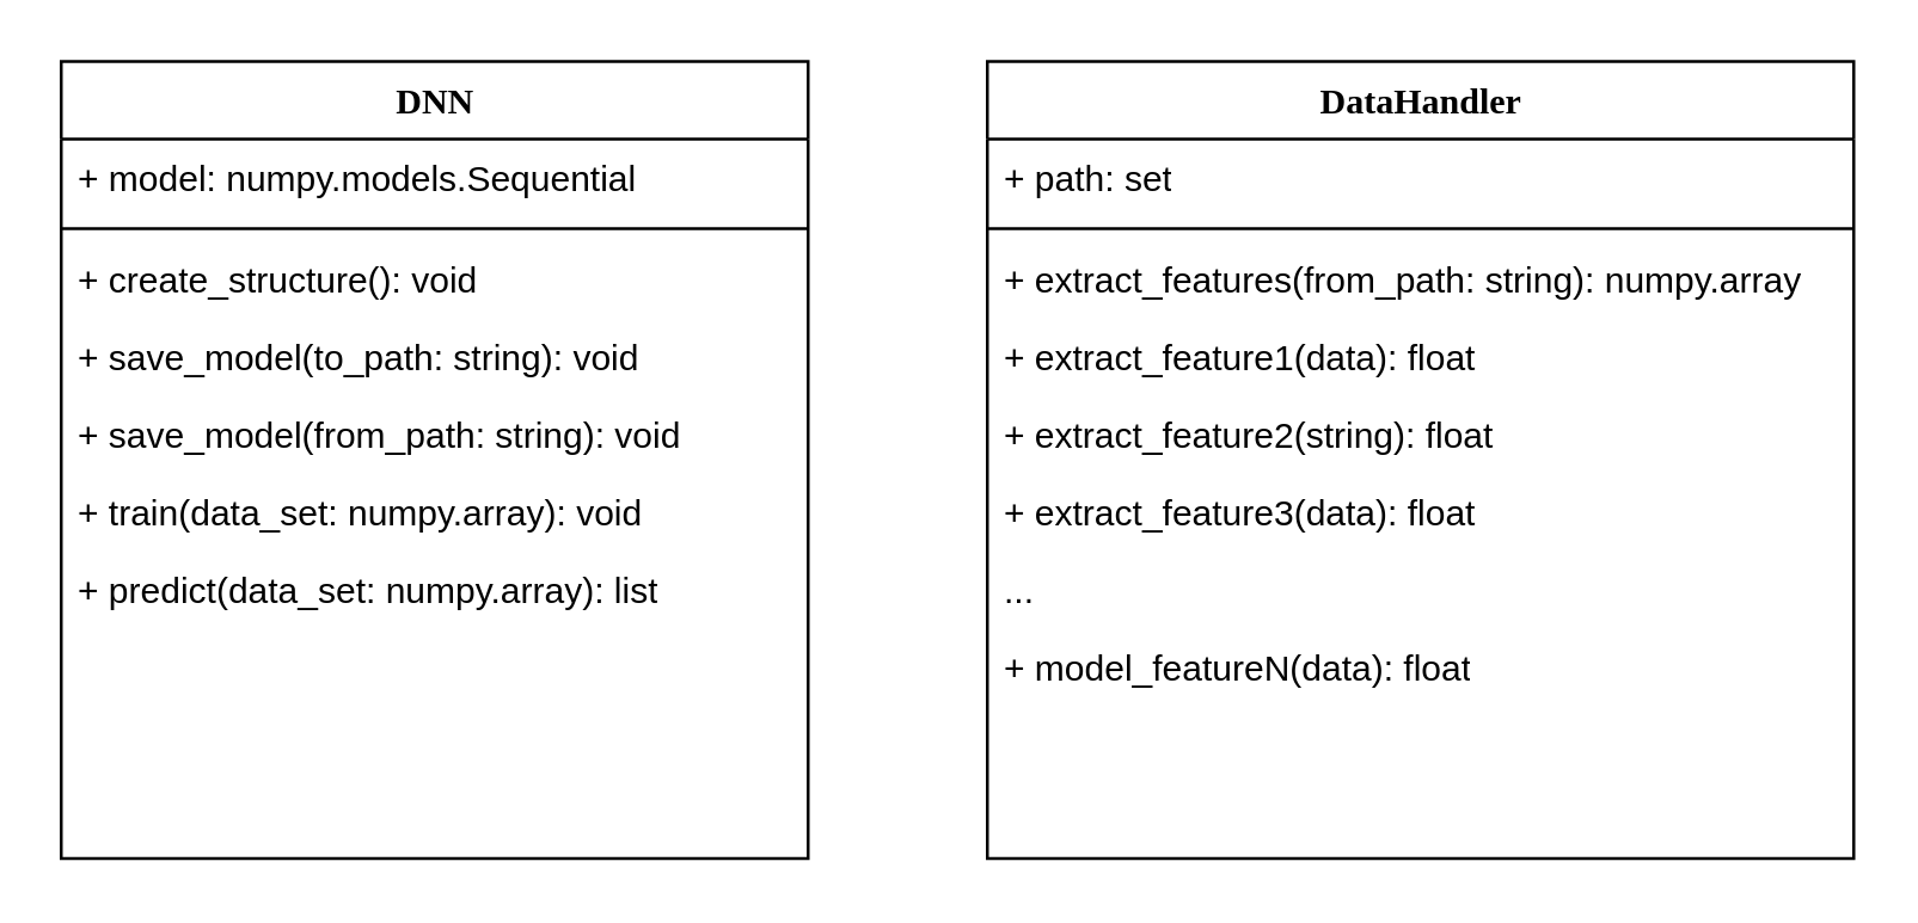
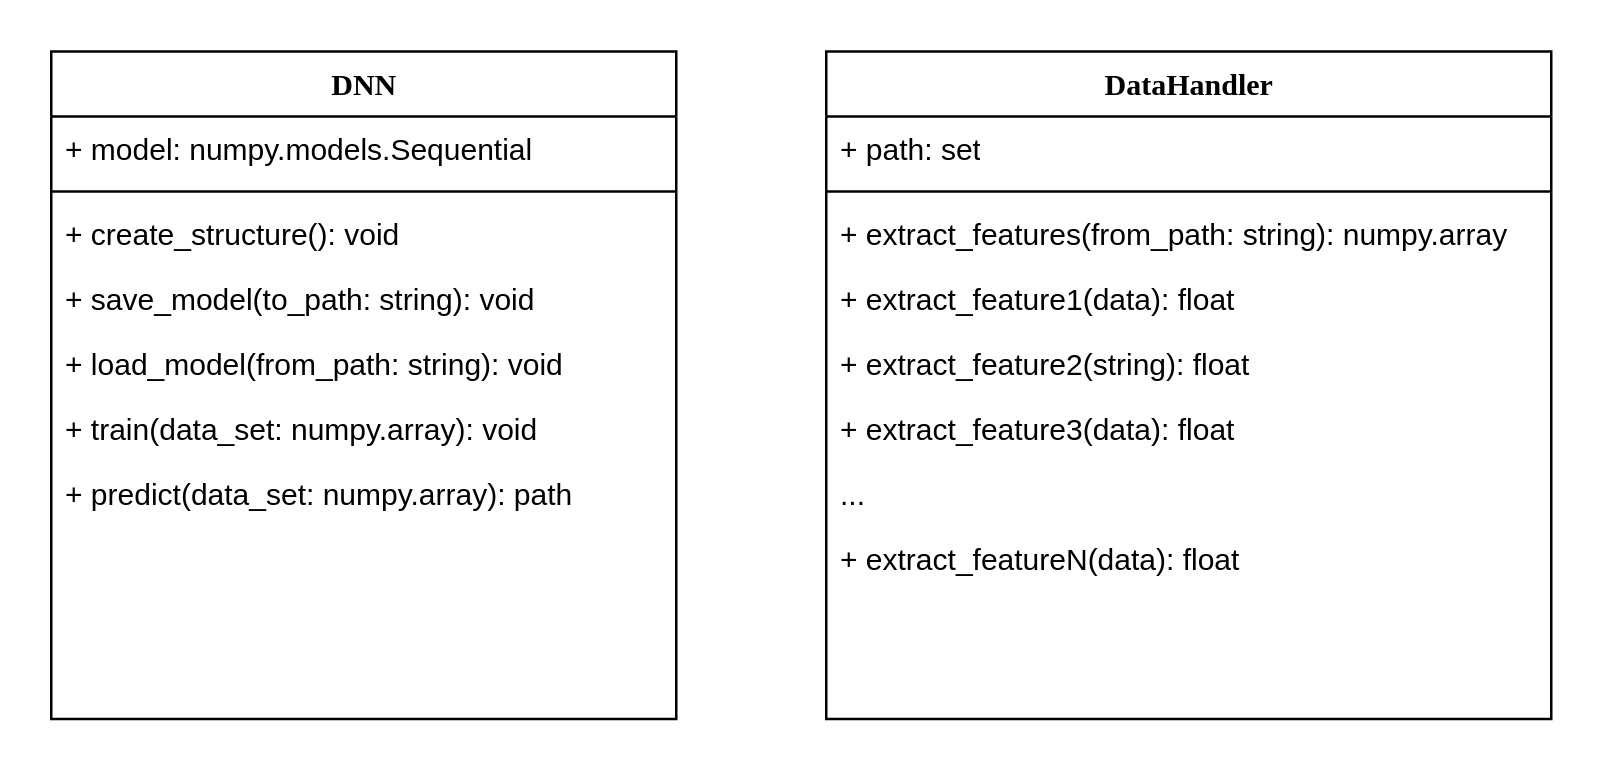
- <mxCell id="7" value="+ save_model(from_path: string): void" style="text;html=1;strokeColor=none;fillColor=none;align=left;verticalAlign=top;spacingLeft=4;spacingRight=4;whiteSpace=wrap;overflow=hidden;rotatable=0;points=[[0,0.5],[1,0.5]];portConstraint=eastwest;" parent="2" vertex="1"><mxGeometry y="112" width="250" height="26" as="geometry" /></mxCell>
+ <mxCell id="7" value="+ load_model(from_path: string): void" style="text;html=1;strokeColor=none;fillColor=none;align=left;verticalAlign=top;spacingLeft=4;spacingRight=4;whiteSpace=wrap;overflow=hidden;rotatable=0;points=[[0,0.5],[1,0.5]];portConstraint=eastwest;" parent="2" vertex="1"><mxGeometry y="112" width="250" height="26" as="geometry" /></mxCell>
- <mxCell id="9" value="+ predict(data_set: numpy.array): list" style="text;html=1;strokeColor=none;fillColor=none;align=left;verticalAlign=top;spacingLeft=4;spacingRight=4;whiteSpace=wrap;overflow=hidden;rotatable=0;points=[[0,0.5],[1,0.5]];portConstraint=eastwest;" parent="2" vertex="1"><mxGeometry y="164" width="250" height="26" as="geometry" /></mxCell>
+ <mxCell id="9" value="+ predict(data_set: numpy.array): path" style="text;html=1;strokeColor=none;fillColor=none;align=left;verticalAlign=top;spacingLeft=4;spacingRight=4;whiteSpace=wrap;overflow=hidden;rotatable=0;points=[[0,0.5],[1,0.5]];portConstraint=eastwest;" parent="2" vertex="1"><mxGeometry y="164" width="250" height="26" as="geometry" /></mxCell>
- <mxCell id="18" value="+ model_featureN(data): float" style="text;html=1;strokeColor=none;fillColor=none;align=left;verticalAlign=top;spacingLeft=4;spacingRight=4;whiteSpace=wrap;overflow=hidden;rotatable=0;points=[[0,0.5],[1,0.5]];portConstraint=eastwest;" vertex="1" parent="10"><mxGeometry y="190" width="290" height="26" as="geometry" /></mxCell>
+ <mxCell id="18" value="+ extract_featureN(data): float" style="text;html=1;strokeColor=none;fillColor=none;align=left;verticalAlign=top;spacingLeft=4;spacingRight=4;whiteSpace=wrap;overflow=hidden;rotatable=0;points=[[0,0.5],[1,0.5]];portConstraint=eastwest;" vertex="1" parent="10"><mxGeometry y="190" width="290" height="26" as="geometry" /></mxCell>
